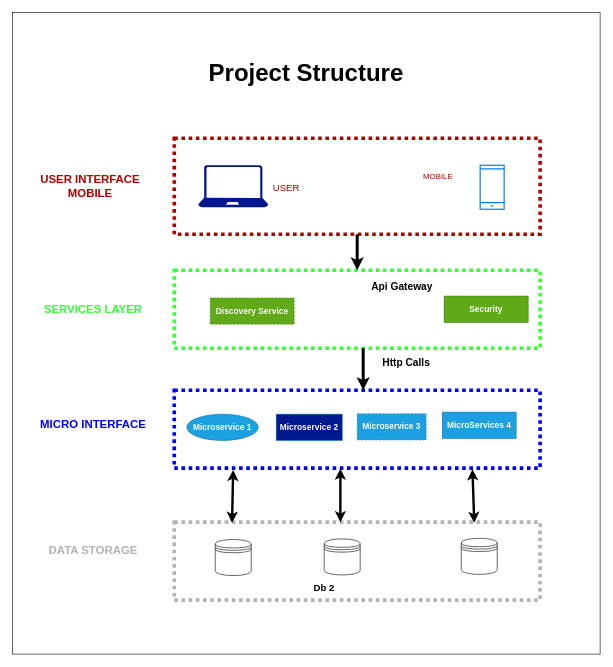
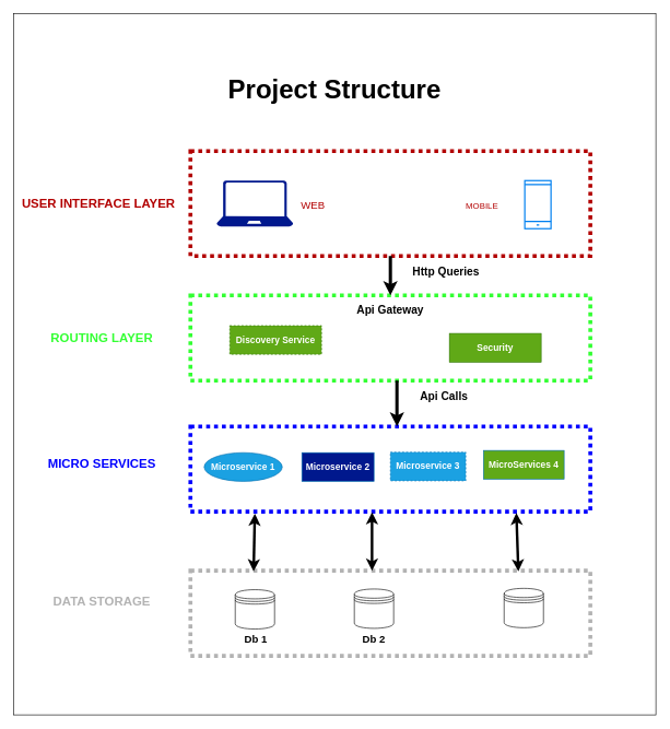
- <mxCell id="34" value="&lt;font style=&quot;font-size: 40px;&quot;&gt;&lt;b&gt;Project Structure&lt;/b&gt;&lt;/font&gt;" style="text;html=1;strokeColor=none;fillColor=none;align=center;verticalAlign=middle;whiteSpace=wrap;rounded=0;" vertex="1" parent="1"><mxGeometry x="310" y="105" width="400" height="30" as="geometry" /></mxCell>
+ <mxCell id="34" value="&lt;font style=&quot;font-size: 40px;&quot;&gt;&lt;b&gt;Project Structure&lt;/b&gt;&lt;/font&gt;" style="text;html=1;strokeColor=none;fillColor=none;align=center;verticalAlign=middle;whiteSpace=wrap;rounded=0;" vertex="1" parent="1"><mxGeometry x="310" y="120" width="400" height="30" as="geometry" /></mxCell>
- <mxCell id="8" value="&lt;font style=&quot;font-size: 13px;&quot; color=&quot;#b20000&quot;&gt;MOBILE&lt;/font&gt;" style="text;html=1;strokeColor=none;fillColor=none;align=center;verticalAlign=middle;whiteSpace=wrap;rounded=0;" parent="1" vertex="1"><mxGeometry x="695" y="276" width="70" height="35" as="geometry" /></mxCell>
+ <mxCell id="8" value="&lt;font style=&quot;font-size: 13px;&quot; color=&quot;#b20000&quot;&gt;MOBILE&lt;/font&gt;" style="text;html=1;strokeColor=none;fillColor=none;align=center;verticalAlign=middle;whiteSpace=wrap;rounded=0;" parent="1" vertex="1"><mxGeometry x="700" y="296" width="70" height="35" as="geometry" /></mxCell>
- <mxCell id="4" value="&lt;font style=&quot;font-size: 19px;&quot; color=&quot;#b20000&quot;&gt;&lt;b&gt;USER INTERFACE MOBILE&lt;/b&gt;&lt;/font&gt;" style="text;html=1;strokeColor=none;fillColor=none;align=center;verticalAlign=middle;whiteSpace=wrap;rounded=0;" parent="1" vertex="1"><mxGeometry x="30" y="282.5" width="240" height="55" as="geometry" /></mxCell>
+ <mxCell id="4" value="&lt;font style=&quot;font-size: 19px;&quot; color=&quot;#b20000&quot;&gt;&lt;b&gt;USER INTERFACE LAYER&lt;/b&gt;&lt;/font&gt;" style="text;html=1;strokeColor=none;fillColor=none;align=center;verticalAlign=middle;whiteSpace=wrap;rounded=0;" parent="1" vertex="1"><mxGeometry x="30" y="282.5" width="240" height="55" as="geometry" /></mxCell>
- <mxCell id="7" value="&lt;font color=&quot;#b20000&quot; style=&quot;font-size: 16px;&quot;&gt;USER&lt;/font&gt;" style="text;html=1;strokeColor=none;fillColor=none;align=center;verticalAlign=middle;whiteSpace=wrap;rounded=0;" parent="1" vertex="1"><mxGeometry x="446.67" y="296.67" width="60" height="30" as="geometry" /></mxCell>
+ <mxCell id="7" value="&lt;font color=&quot;#b20000&quot; style=&quot;font-size: 16px;&quot;&gt;WEB&lt;/font&gt;" style="text;html=1;strokeColor=none;fillColor=none;align=center;verticalAlign=middle;whiteSpace=wrap;rounded=0;" parent="1" vertex="1"><mxGeometry x="446.67" y="296.67" width="60" height="30" as="geometry" /></mxCell>
+ <mxCell id="15" value="&lt;b&gt;&lt;font style=&quot;font-size: 17px;&quot;&gt;Http Queries&lt;/font&gt;&lt;/b&gt;" style="text;html=1;strokeColor=none;fillColor=none;align=center;verticalAlign=middle;whiteSpace=wrap;rounded=0;" parent="1" vertex="1"><mxGeometry x="620" y="400" width="120" height="30" as="geometry" /></mxCell>
- <mxCell id="13" value="&lt;b&gt;&lt;font style=&quot;font-size: 17px;&quot;&gt;Api Gateway&lt;/font&gt;&lt;/b&gt;" style="text;html=1;strokeColor=none;fillColor=none;align=center;verticalAlign=middle;whiteSpace=wrap;rounded=0;" parent="1" vertex="1"><mxGeometry x="610" y="462.5" width="120" height="30" as="geometry" /></mxCell>
+ <mxCell id="13" value="&lt;b&gt;&lt;font style=&quot;font-size: 17px;&quot;&gt;Api Gateway&lt;/font&gt;&lt;/b&gt;" style="text;html=1;strokeColor=none;fillColor=none;align=center;verticalAlign=middle;whiteSpace=wrap;rounded=0;" parent="1" vertex="1"><mxGeometry x="535" y="457.5" width="120" height="30" as="geometry" /></mxCell>
- <mxCell id="10" value="&lt;font color=&quot;#33ff33&quot; style=&quot;font-size: 19px;&quot;&gt;&lt;b&gt;SERVICES LAYER&lt;/b&gt;&lt;/font&gt;" style="text;html=1;strokeColor=none;fillColor=none;align=center;verticalAlign=middle;whiteSpace=wrap;rounded=0;" parent="1" vertex="1"><mxGeometry x="40" y="487.5" width="230" height="55" as="geometry" /></mxCell>
+ <mxCell id="10" value="&lt;font color=&quot;#33ff33&quot; style=&quot;font-size: 19px;&quot;&gt;&lt;b&gt;ROUTING LAYER&lt;/b&gt;&lt;/font&gt;" style="text;html=1;strokeColor=none;fillColor=none;align=center;verticalAlign=middle;whiteSpace=wrap;rounded=0;" parent="1" vertex="1"><mxGeometry x="40" y="487.5" width="230" height="55" as="geometry" /></mxCell>
- <mxCell id="12" value="&lt;b&gt;&lt;font style=&quot;font-size: 14px;&quot;&gt;Security&lt;/font&gt;&lt;/b&gt;" style="rounded=0;whiteSpace=wrap;html=1;fillColor=#60a917;fontColor=#ffffff;strokeColor=#2D7600;" parent="1" vertex="1"><mxGeometry x="740" y="493.13" width="140" height="43.75" as="geometry" /></mxCell>
+ <mxCell id="12" value="&lt;b&gt;&lt;font style=&quot;font-size: 14px;&quot;&gt;Security&lt;/font&gt;&lt;/b&gt;" style="rounded=0;whiteSpace=wrap;html=1;fillColor=#60a917;fontColor=#ffffff;strokeColor=#2D7600;" parent="1" vertex="1"><mxGeometry x="685" y="508.13" width="140" height="43.75" as="geometry" /></mxCell>
- <mxCell id="23" value="&lt;b&gt;&lt;font style=&quot;font-size: 17px;&quot;&gt;Http Calls&lt;/font&gt;&lt;/b&gt;" style="text;html=1;strokeColor=none;fillColor=none;align=center;verticalAlign=middle;whiteSpace=wrap;rounded=0;" parent="1" vertex="1"><mxGeometry x="617" y="590" width="120" height="30" as="geometry" /></mxCell>
+ <mxCell id="23" value="&lt;b&gt;&lt;font style=&quot;font-size: 17px;&quot;&gt;Api Calls&lt;/font&gt;&lt;/b&gt;" style="text;html=1;strokeColor=none;fillColor=none;align=center;verticalAlign=middle;whiteSpace=wrap;rounded=0;" parent="1" vertex="1"><mxGeometry x="617" y="590" width="120" height="30" as="geometry" /></mxCell>
- <mxCell id="17" value="&lt;font color=&quot;#0000ff&quot; style=&quot;font-size: 19px;&quot;&gt;&lt;b&gt;MICRO INTERFACE&lt;/b&gt;&lt;/font&gt;" style="text;html=1;strokeColor=none;fillColor=none;align=center;verticalAlign=middle;whiteSpace=wrap;rounded=0;" parent="1" vertex="1"><mxGeometry x="40" y="680" width="230" height="55" as="geometry" /></mxCell>
+ <mxCell id="17" value="&lt;font color=&quot;#0000ff&quot; style=&quot;font-size: 19px;&quot;&gt;&lt;b&gt;MICRO SERVICES&lt;/b&gt;&lt;/font&gt;" style="text;html=1;strokeColor=none;fillColor=none;align=center;verticalAlign=middle;whiteSpace=wrap;rounded=0;" parent="1" vertex="1"><mxGeometry x="40" y="680" width="230" height="55" as="geometry" /></mxCell>
- <mxCell id="21" value="&lt;b&gt;&lt;font style=&quot;font-size: 14px;&quot;&gt;MicroServices 4&lt;/font&gt;&lt;/b&gt;" style="rounded=0;whiteSpace=wrap;html=1;fillColor=#1ba1e2;fontColor=#ffffff;strokeColor=#006EAF;" parent="1" vertex="1"><mxGeometry x="737" y="686.62" width="123" height="43.75" as="geometry" /></mxCell>
+ <mxCell id="21" value="&lt;b&gt;&lt;font style=&quot;font-size: 14px;&quot;&gt;MicroServices 4&lt;/font&gt;&lt;/b&gt;" style="rounded=0;whiteSpace=wrap;html=1;fillColor=#60a917;fontColor=#ffffff;strokeColor=#006EAF;" parent="1" vertex="1"><mxGeometry x="737" y="686.62" width="123" height="43.75" as="geometry" /></mxCell>
+ <mxCell id="29" value="&lt;font style=&quot;font-size: 16px;&quot;&gt;&lt;b&gt;Db 1&lt;/b&gt;&lt;/font&gt;" style="text;html=1;strokeColor=none;fillColor=none;align=center;verticalAlign=middle;whiteSpace=wrap;rounded=0;" parent="1" vertex="1"><mxGeometry x="320" y="959" width="140" height="31" as="geometry" /></mxCell>
- <mxCell id="30" value="&lt;span style=&quot;font-size: 16px;&quot;&gt;&lt;b&gt;Db 2&lt;/b&gt;&lt;/span&gt;" style="text;html=1;strokeColor=none;fillColor=none;align=center;verticalAlign=middle;whiteSpace=wrap;rounded=0;" parent="1" vertex="1"><mxGeometry x="470" y="964" width="140" height="31" as="geometry" /></mxCell>
+ <mxCell id="30" value="&lt;span style=&quot;font-size: 16px;&quot;&gt;&lt;b&gt;Db 2&lt;/b&gt;&lt;/span&gt;" style="text;html=1;strokeColor=none;fillColor=none;align=center;verticalAlign=middle;whiteSpace=wrap;rounded=0;" parent="1" vertex="1"><mxGeometry x="500" y="959" width="140" height="31" as="geometry" /></mxCell>
